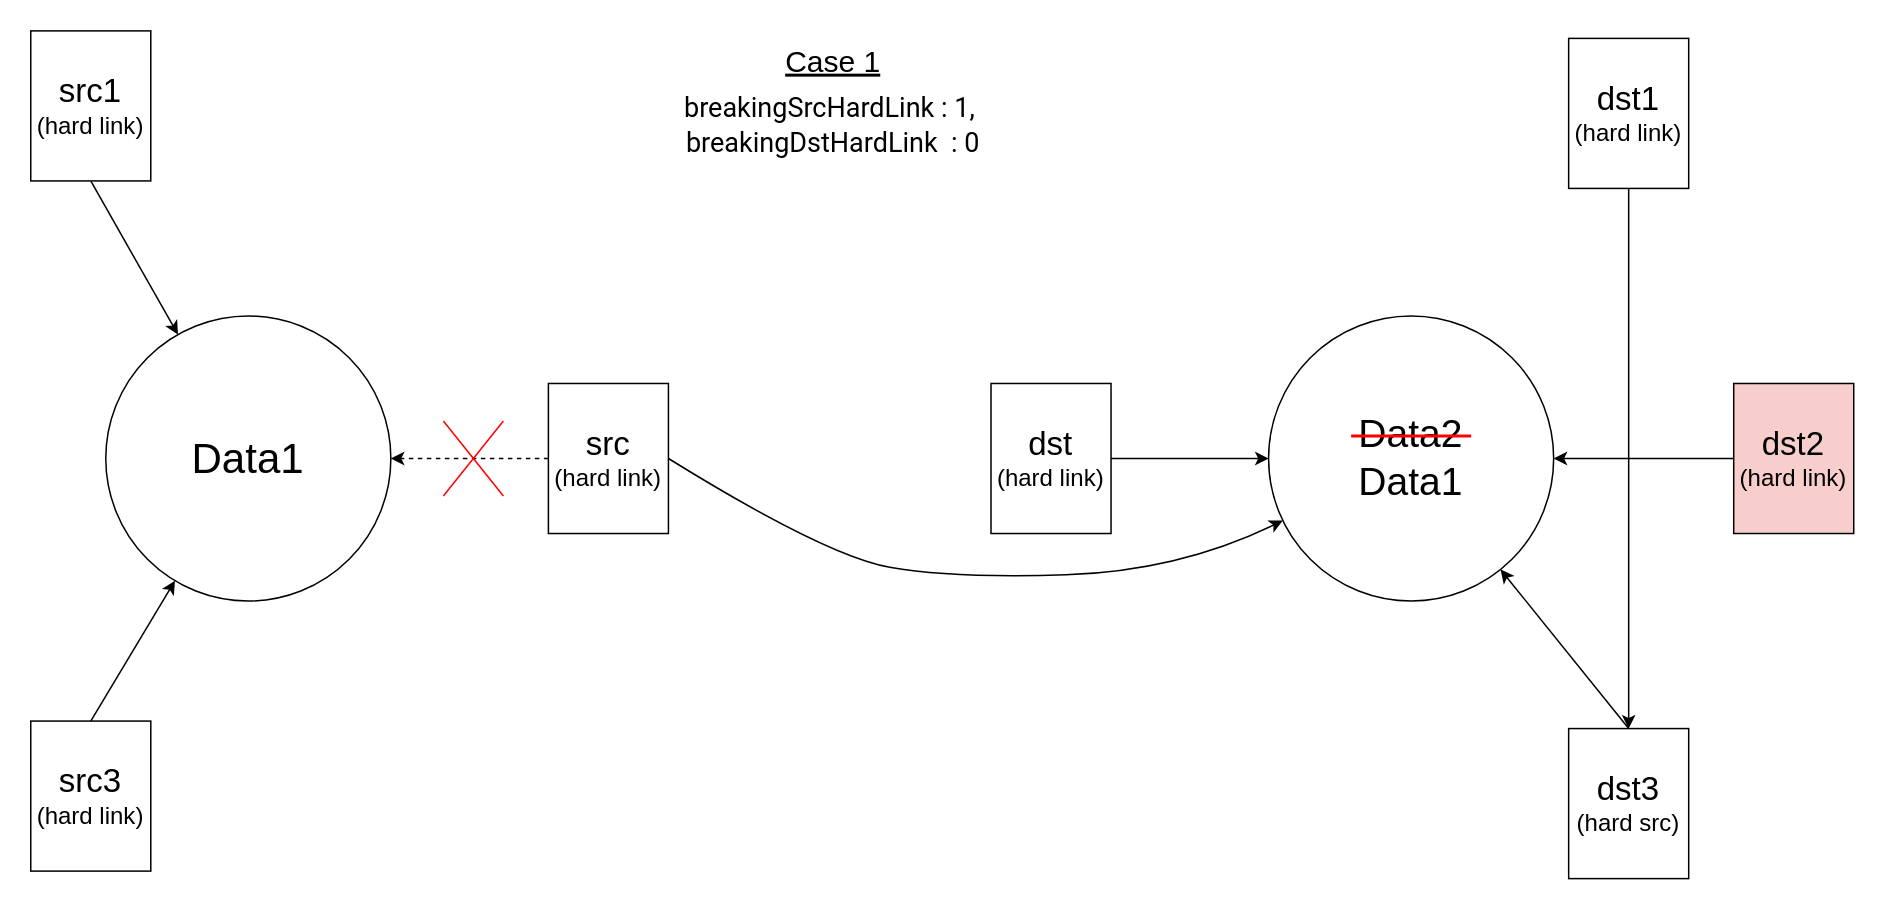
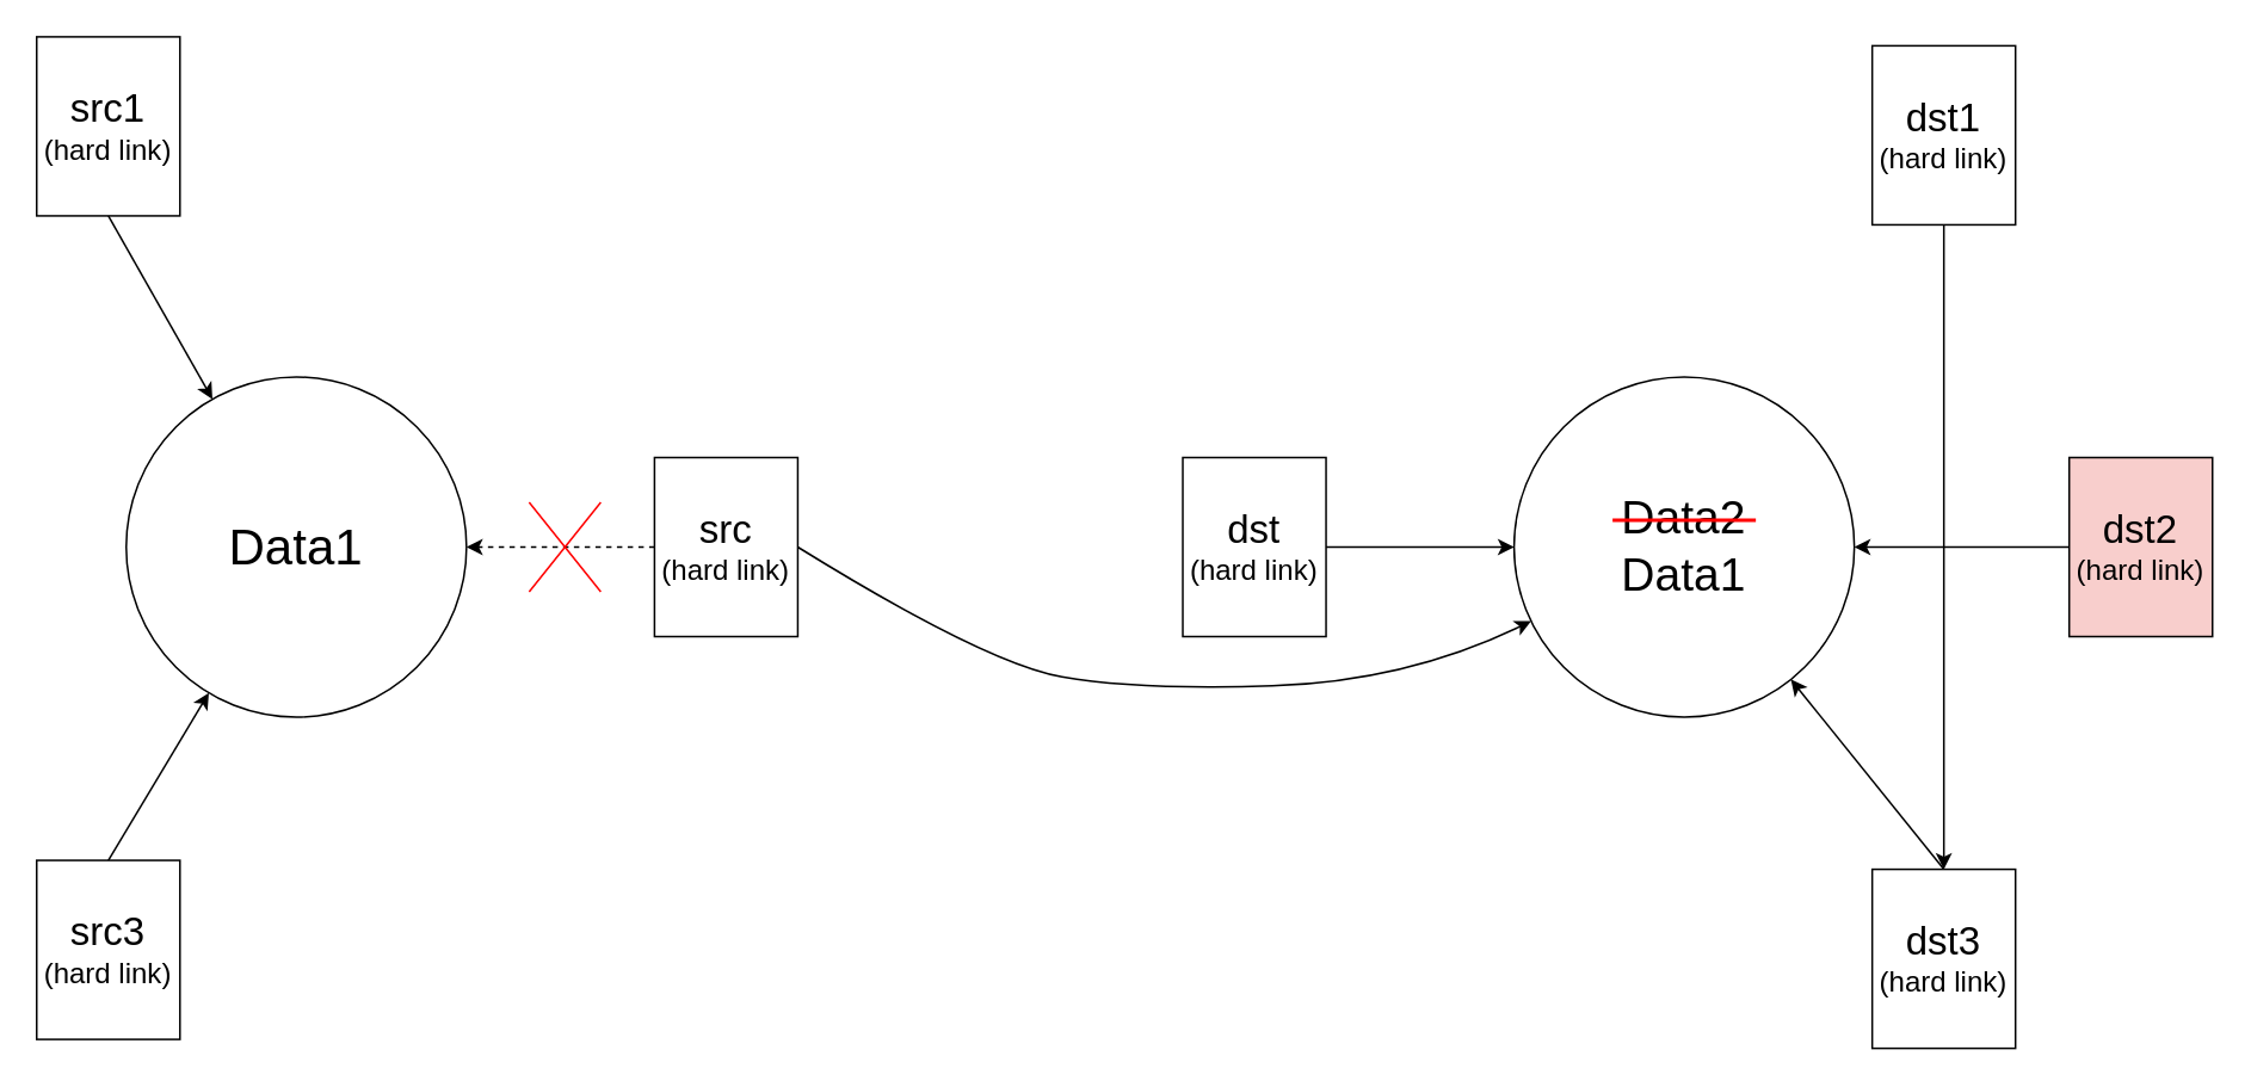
- <mxCell id="18" value="&lt;font&gt;&lt;font style=&quot;font-size: 20px&quot;&gt;&lt;u style=&quot;line-height: 200%&quot;&gt;Case 1&lt;/u&gt;&lt;/font&gt;&lt;br&gt;&lt;/font&gt;&lt;div style=&quot;text-align: center ; font-size: 18px&quot;&gt;&lt;span style=&quot;font-family: &amp;#34;roboto&amp;#34; , &amp;#34;arial&amp;#34; , sans-serif ; text-align: left&quot;&gt;&lt;font style=&quot;font-size: 18px&quot;&gt;breakingSrcHardLink : 1,&amp;nbsp;&lt;/font&gt;&lt;/span&gt;&lt;/div&gt;&lt;div style=&quot;text-align: center ; font-size: 18px&quot;&gt;&lt;span style=&quot;font-family: &amp;#34;roboto&amp;#34; , &amp;#34;arial&amp;#34; , sans-serif ; text-align: left&quot;&gt;&lt;font style=&quot;font-size: 18px&quot;&gt;breakingDstHardLink&amp;nbsp; : 0&lt;/font&gt;&lt;/span&gt;&lt;span style=&quot;font-size: 13px ; color: rgb(38 , 50 , 56) ; font-family: &amp;#34;roboto&amp;#34; , &amp;#34;arial&amp;#34; , sans-serif ; text-align: left&quot;&gt;&lt;br&gt;&lt;/span&gt;&lt;/div&gt;" style="text;html=1;strokeColor=none;fillColor=none;align=center;verticalAlign=middle;whiteSpace=wrap;rounded=0;" parent="1" vertex="1"><mxGeometry x="405" y="25" width="300" height="75" as="geometry" /></mxCell>
- <mxCell id="17" value="&lt;font&gt;&lt;font style=&quot;font-size: 22px&quot;&gt;dst3&lt;/font&gt;&lt;br&gt;&lt;font style=&quot;font-size: 16px&quot;&gt;(hard src)&lt;/font&gt;&lt;br&gt;&lt;/font&gt;" style="rounded=0;whiteSpace=wrap;html=1;" parent="1" vertex="1"><mxGeometry x="1045" y="485" width="80" height="100" as="geometry" /></mxCell>
+ <mxCell id="17" value="&lt;font&gt;&lt;font style=&quot;font-size: 22px&quot;&gt;dst3&lt;/font&gt;&lt;br&gt;&lt;font style=&quot;font-size: 16px&quot;&gt;(hard link)&lt;/font&gt;&lt;br&gt;&lt;/font&gt;" style="rounded=0;whiteSpace=wrap;html=1;" parent="1" vertex="1"><mxGeometry x="1045" y="485" width="80" height="100" as="geometry" /></mxCell>
